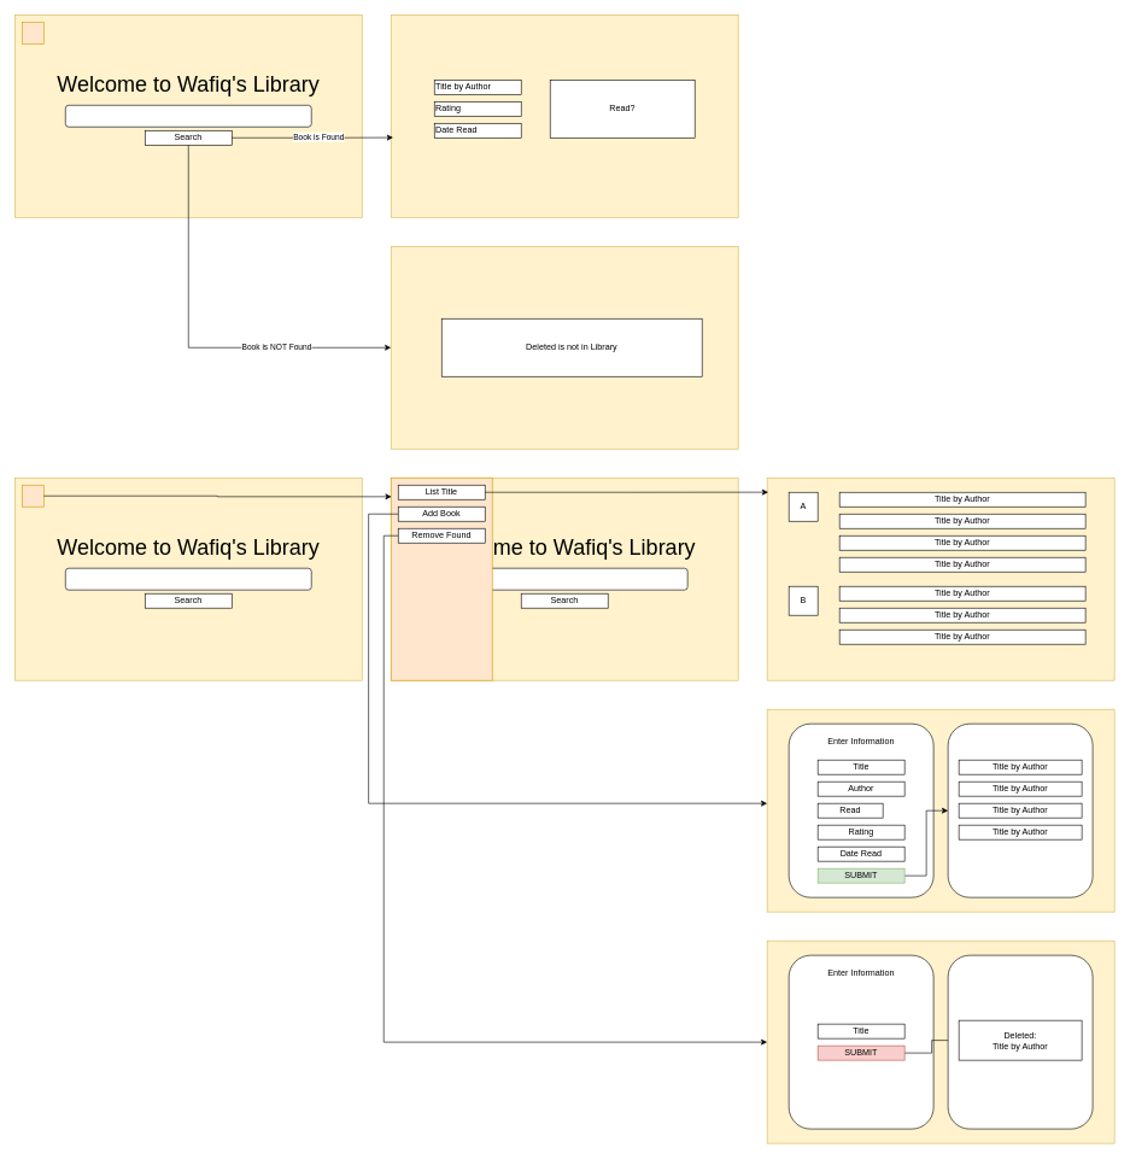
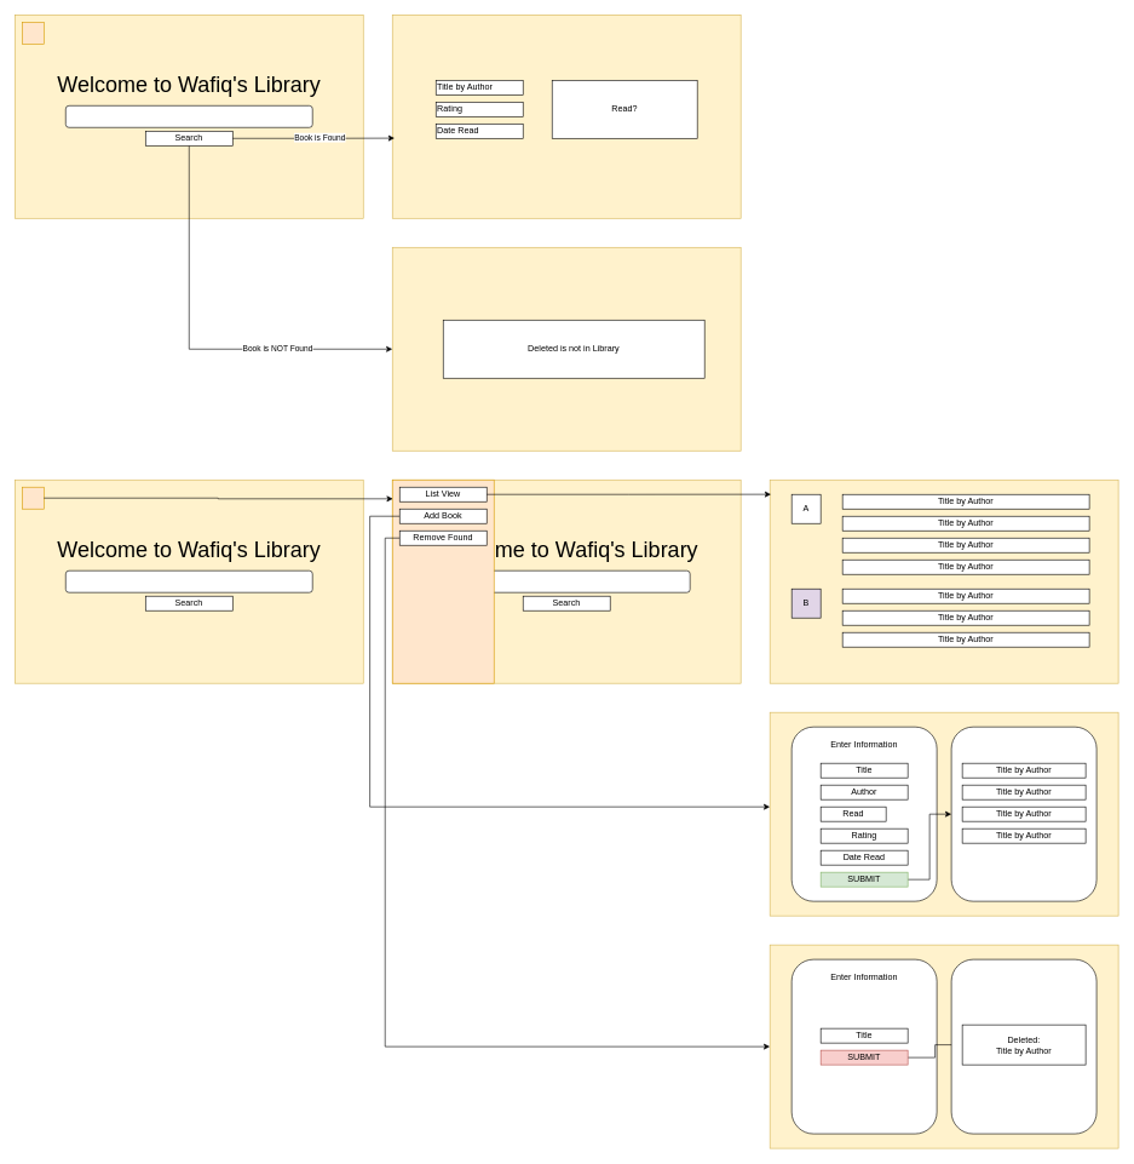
- <mxCell id="28" value="List Title" style="rounded=0;whiteSpace=wrap;html=1;" vertex="1" parent="1"><mxGeometry x="550" y="670" width="120" height="20" as="geometry" /></mxCell>
+ <mxCell id="28" value="List View" style="rounded=0;whiteSpace=wrap;html=1;" vertex="1" parent="1"><mxGeometry x="550" y="670" width="120" height="20" as="geometry" /></mxCell>
- <mxCell id="39" value="B" style="whiteSpace=wrap;html=1;aspect=fixed;" vertex="1" parent="1"><mxGeometry x="1090" y="810" width="40" height="40" as="geometry" /></mxCell>
+ <mxCell id="39" value="B" style="whiteSpace=wrap;html=1;aspect=fixed;fillColor=#e1d5e7;" vertex="1" parent="1"><mxGeometry x="1090" y="810" width="40" height="40" as="geometry" /></mxCell>
